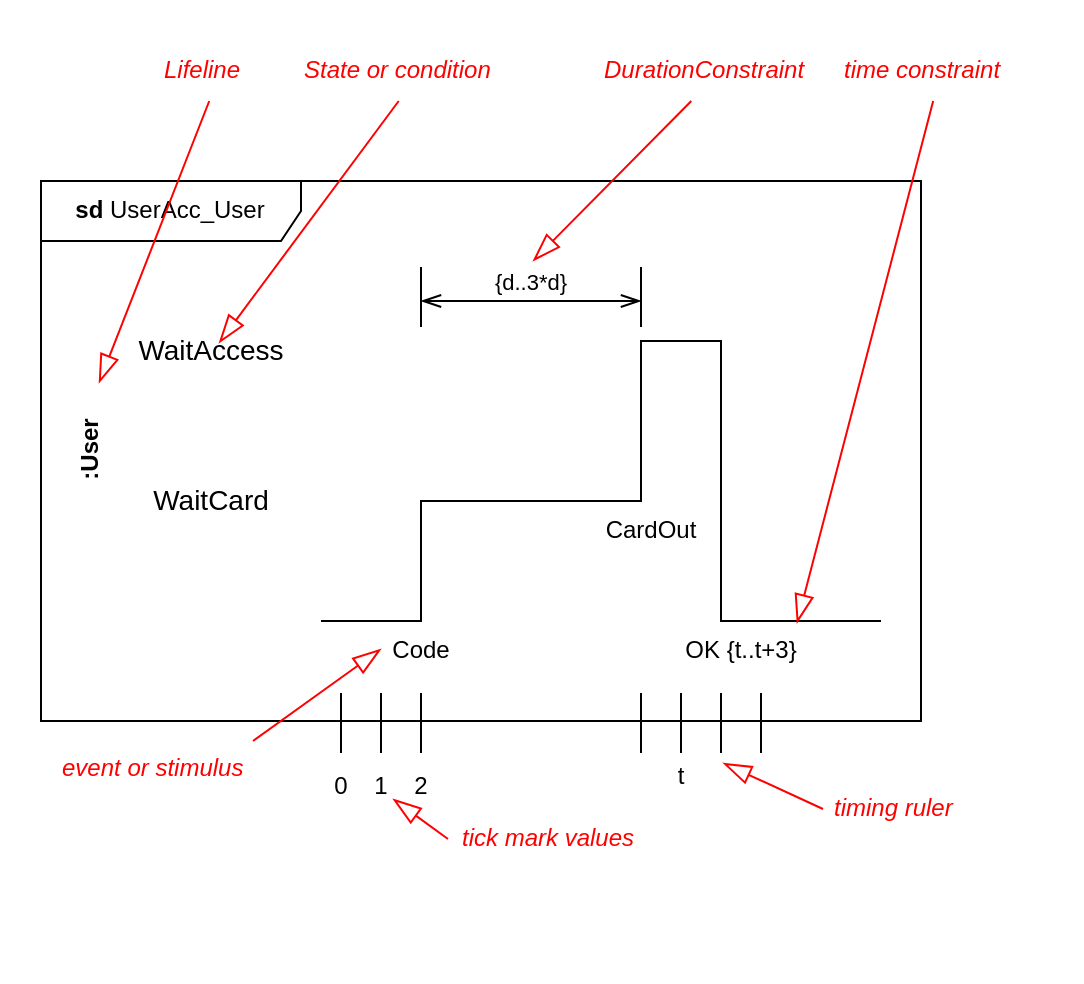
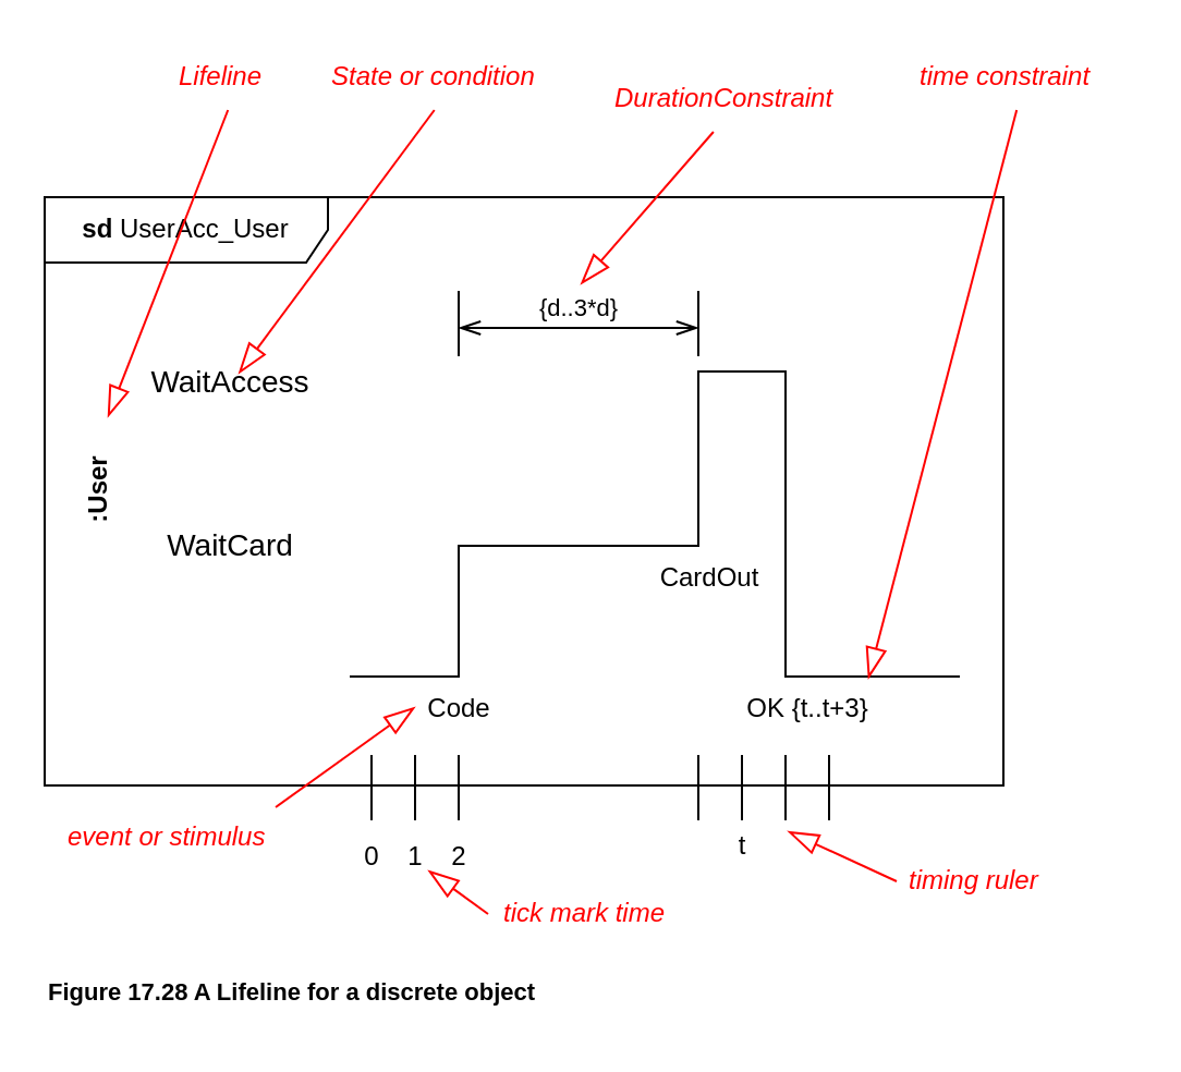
- <mxCell id="30" value="DurationConstraint" style="text;html=1;align=left;verticalAlign=middle;resizable=0;points=[];autosize=1;strokeColor=none;fillColor=none;fontColor=#FF0000;fontStyle=2;fontSize=12;container=0;" vertex="1" parent="25"><mxGeometry x="300" y="20" width="120" height="30" as="geometry" /></mxCell>
+ <mxCell id="30" value="DurationConstraint" style="text;html=1;align=left;verticalAlign=middle;resizable=0;points=[];autosize=1;strokeColor=none;fillColor=none;fontColor=#FF0000;fontStyle=2;fontSize=12;container=0;" vertex="1" parent="25"><mxGeometry x="280" y="30" width="120" height="30" as="geometry" /></mxCell>
- <mxCell id="36" value="tick mark values" style="text;html=1;align=left;verticalAlign=middle;resizable=0;points=[];autosize=1;strokeColor=none;fillColor=none;fontColor=#FF0000;fontStyle=2;fontSize=12;container=0;" vertex="1" parent="25"><mxGeometry x="229" y="404" width="110" height="30" as="geometry" /></mxCell>
+ <mxCell id="36" value="tick mark time" style="text;html=1;align=left;verticalAlign=middle;resizable=0;points=[];autosize=1;strokeColor=none;fillColor=none;fontColor=#FF0000;fontStyle=2;fontSize=12;container=0;" vertex="1" parent="25"><mxGeometry x="229" y="404" width="110" height="30" as="geometry" /></mxCell>
+ <mxCell id="24" value="&lt;b&gt;Figure 17.28 A Lifeline for a discrete object&lt;/b&gt;" style="text;html=1;align=left;verticalAlign=middle;resizable=0;points=[];autosize=1;strokeColor=none;fillColor=none;fontSize=11;fontFamily=Helvetica;fontColor=default;" vertex="1" parent="1"><mxGeometry x="20" y="440" width="250" height="30" as="geometry" /></mxCell>
